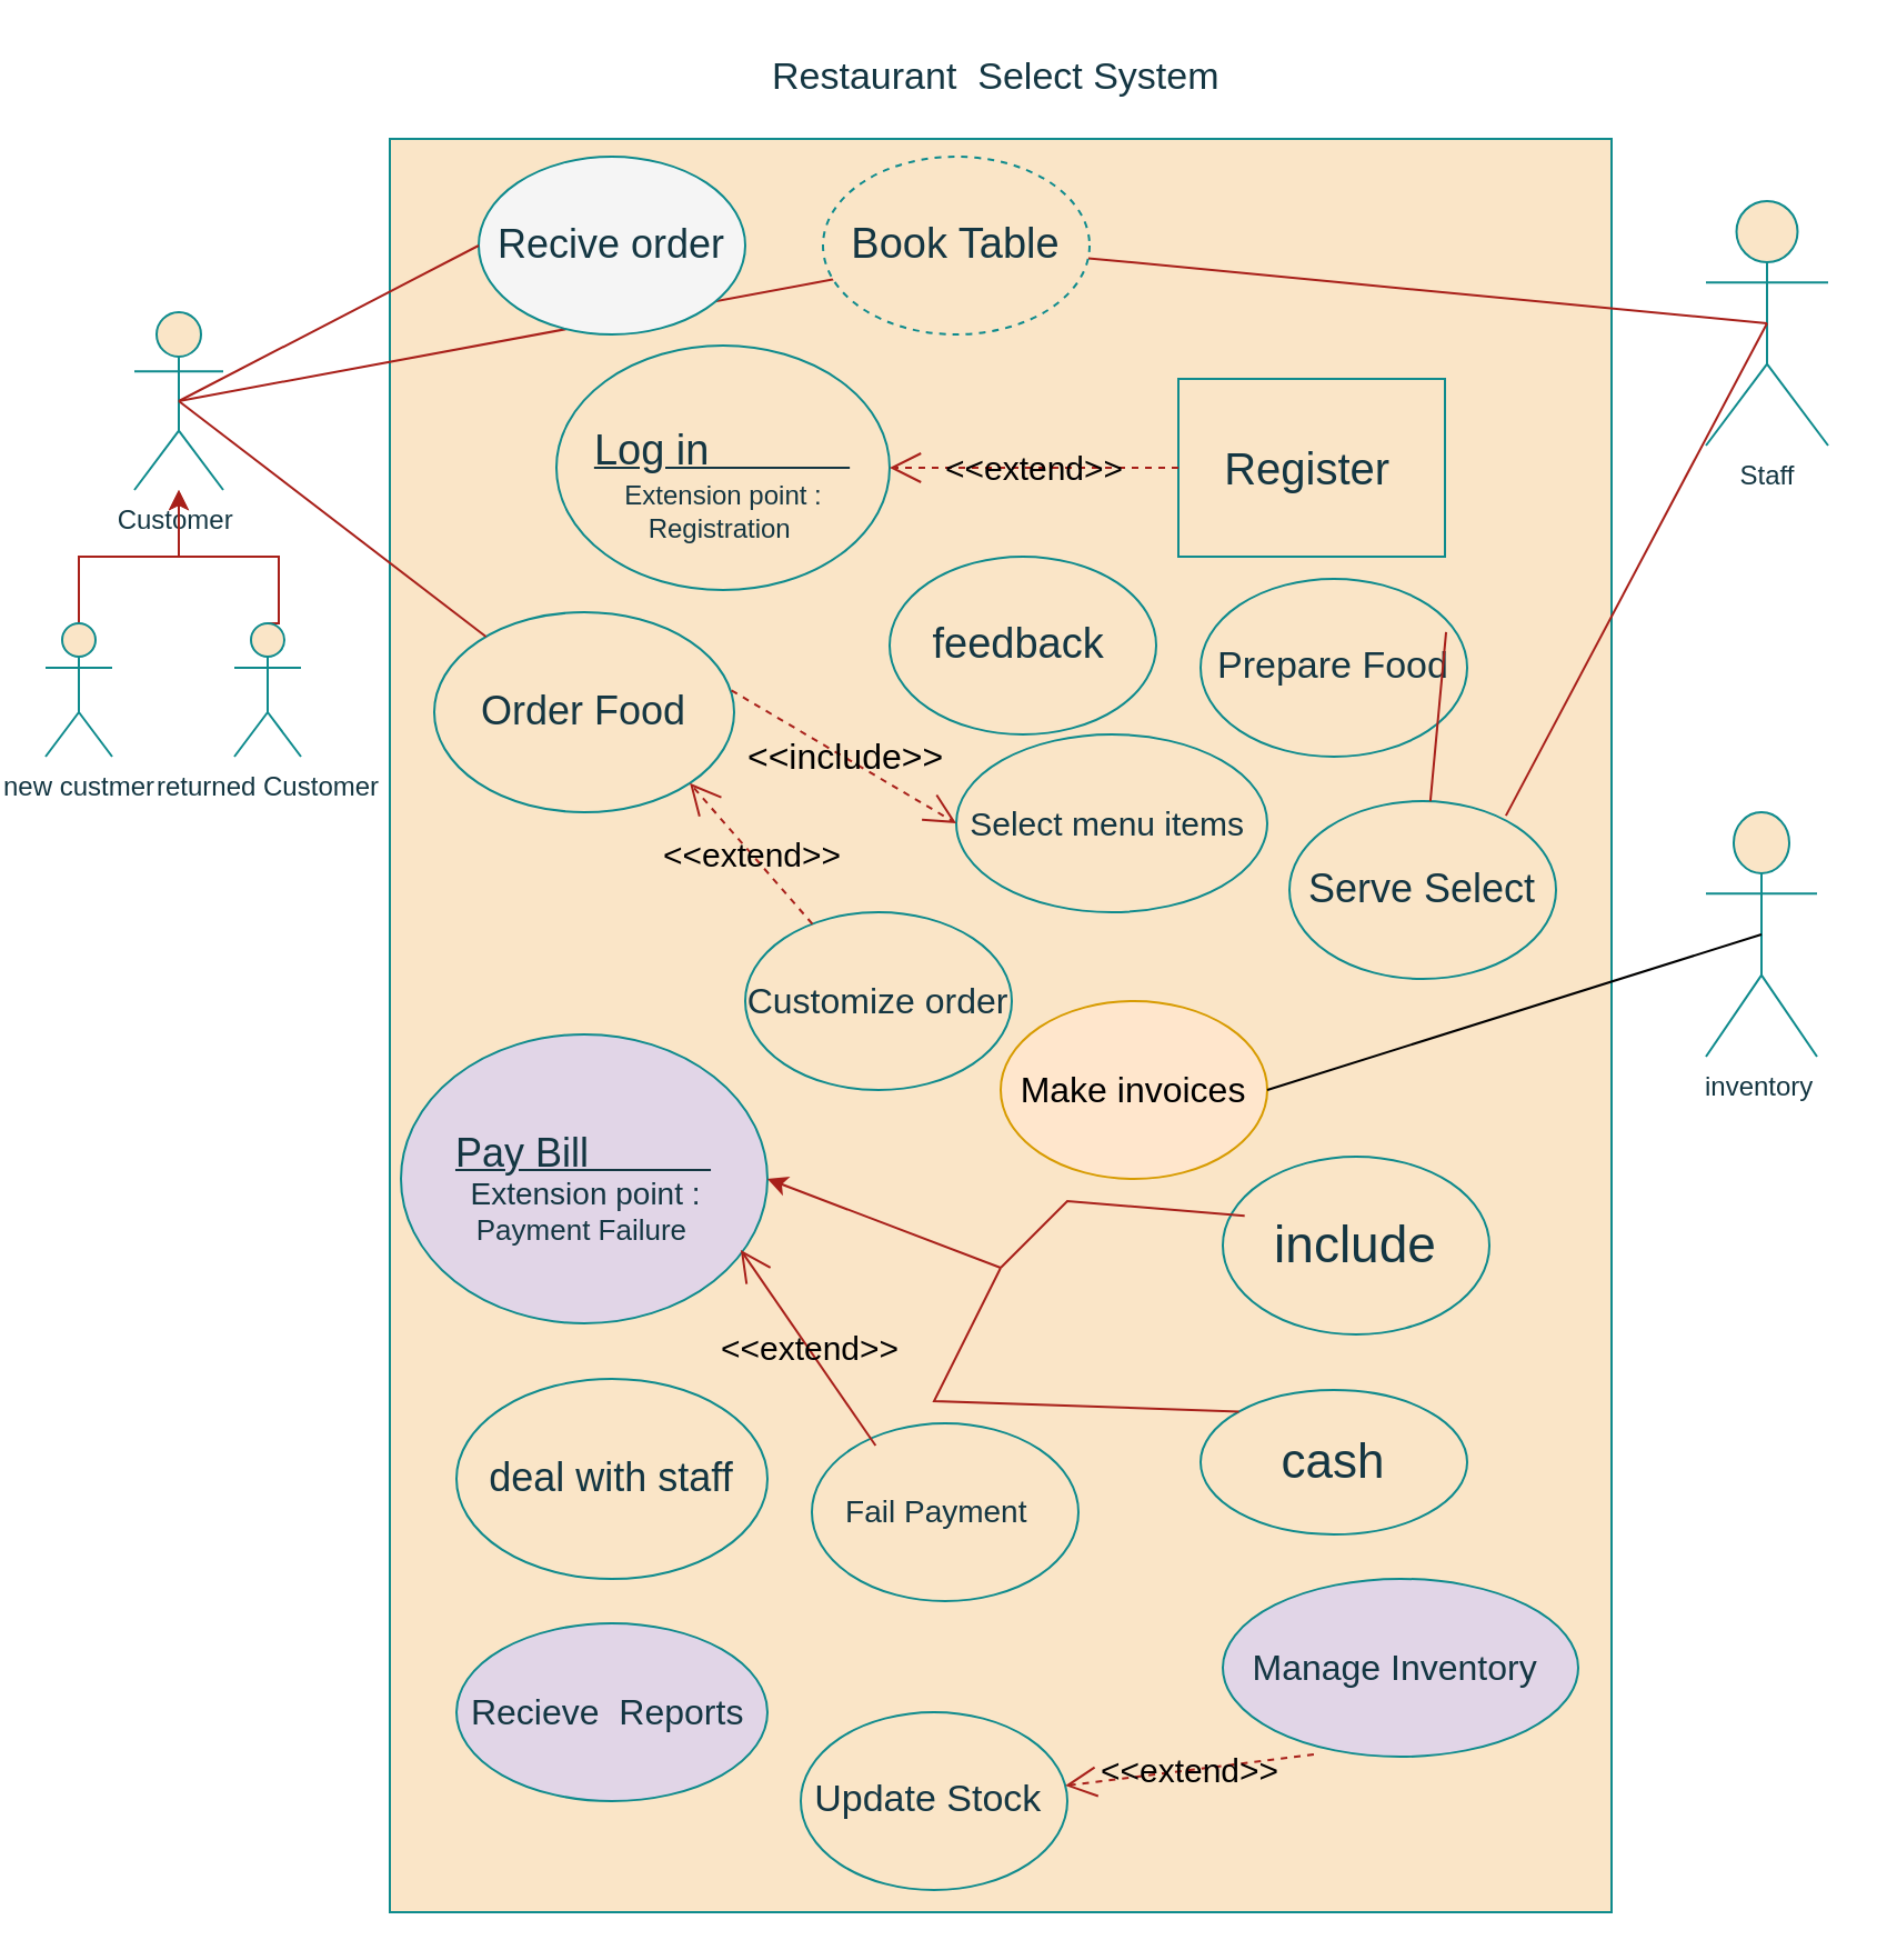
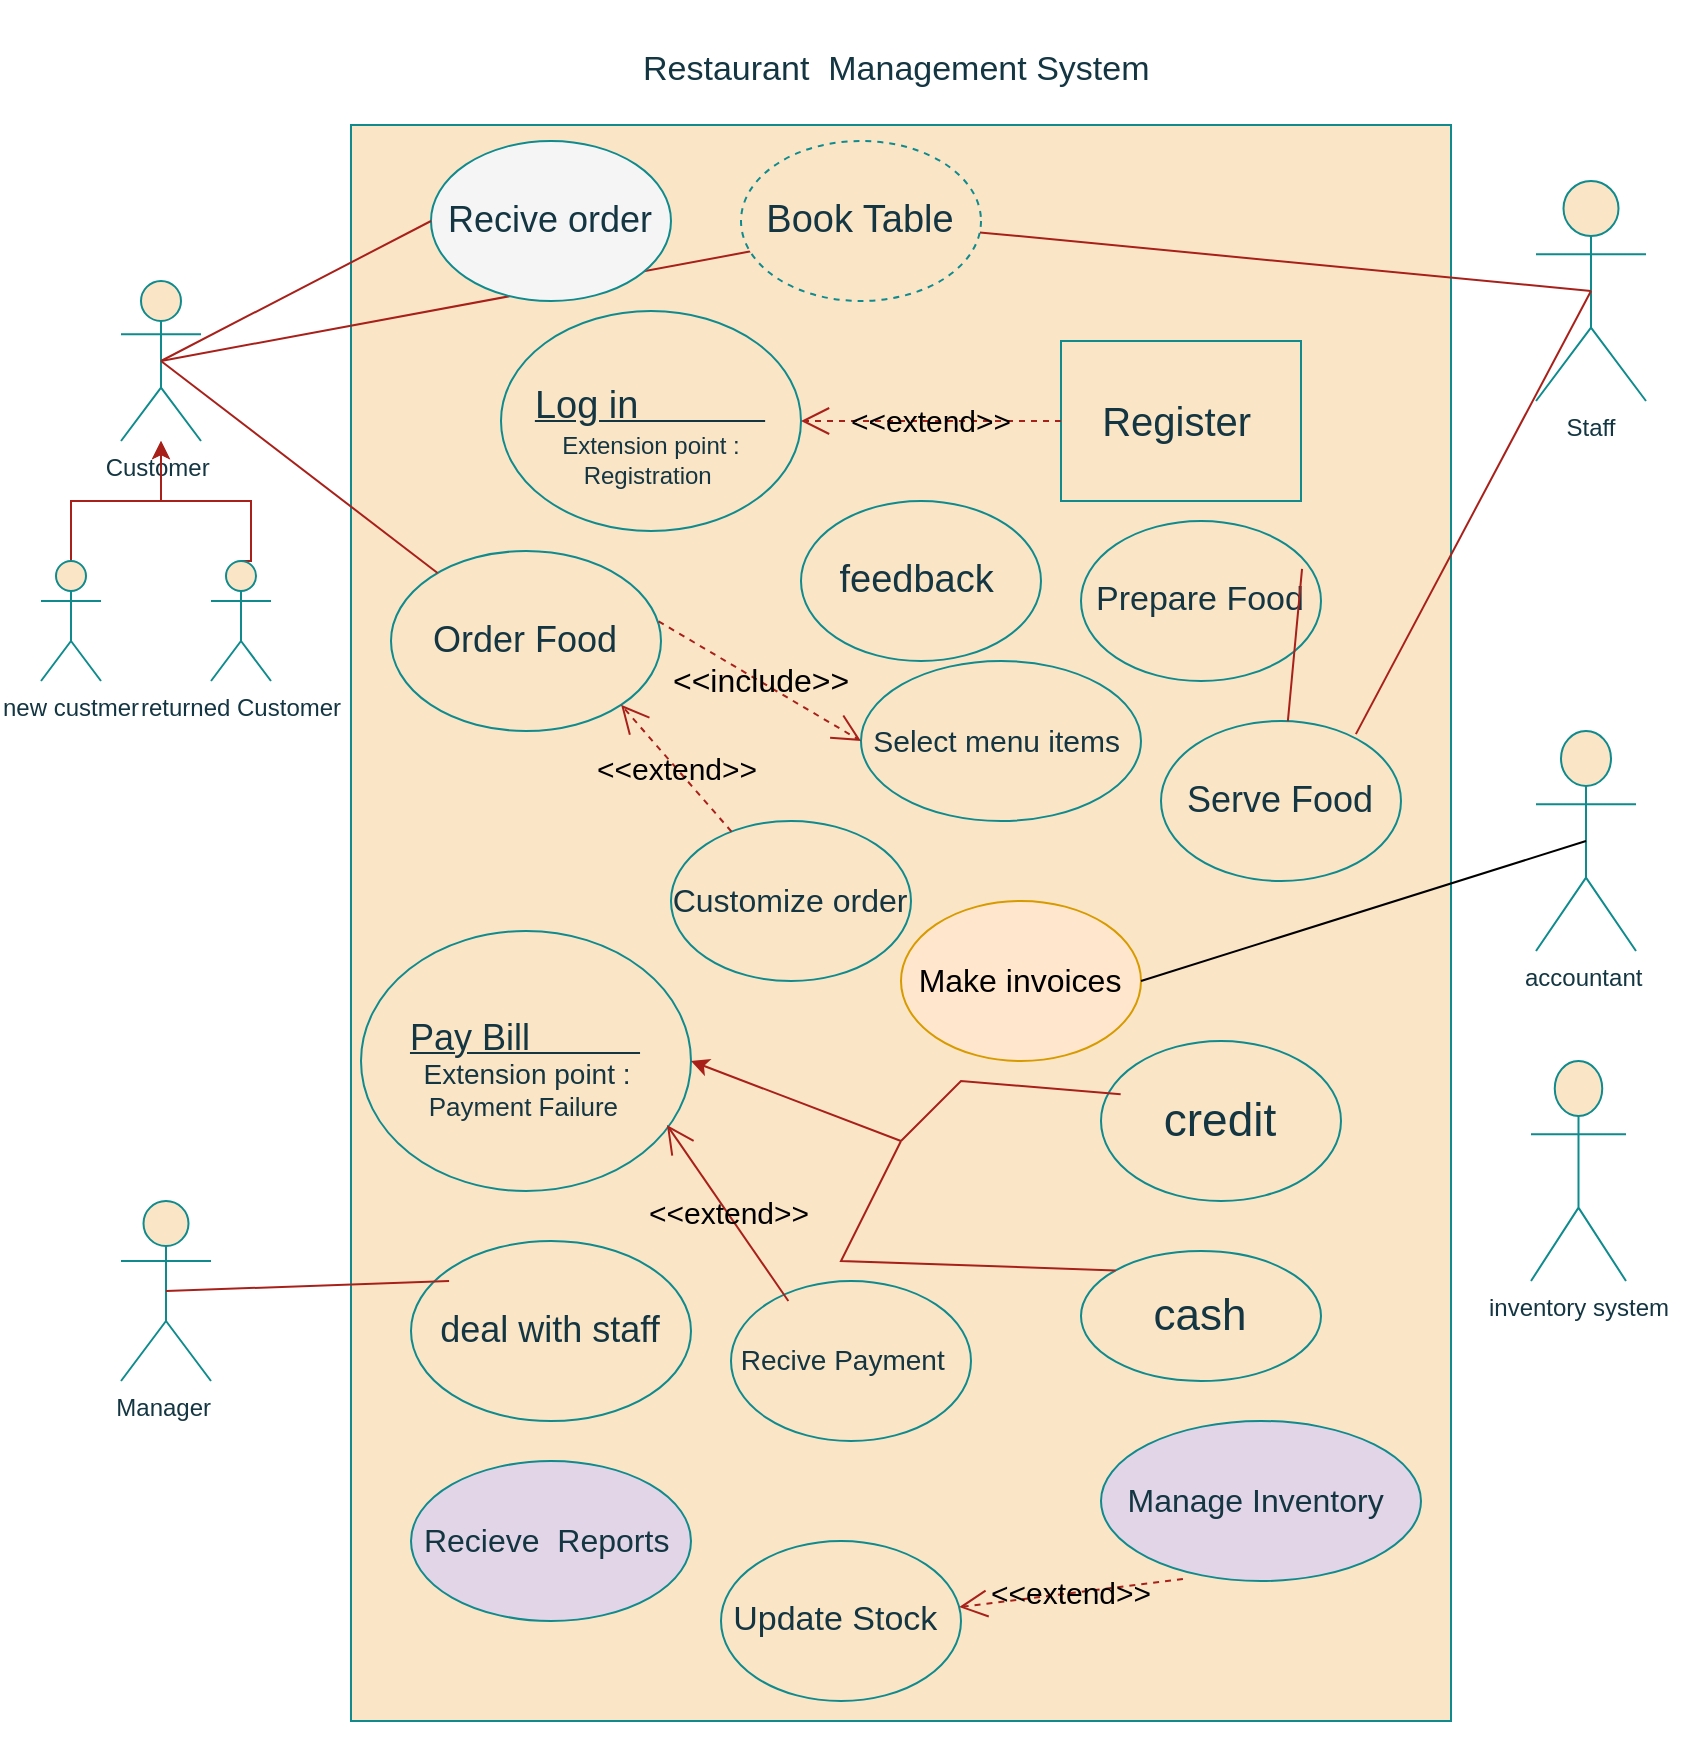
- <mxCell id="13" value="Restaurant&amp;nbsp; Select System&amp;nbsp;" style="text;html=1;align=center;verticalAlign=middle;resizable=0;points=[];autosize=1;strokeColor=none;fillColor=none;fontSize=17;labelBackgroundColor=none;fontColor=#143642;" parent="1" vertex="1"><mxGeometry x="310" y="20" width="280" height="30" as="geometry" /></mxCell>
+ <mxCell id="13" value="Restaurant&amp;nbsp; Management System&amp;nbsp;" style="text;html=1;align=center;verticalAlign=middle;resizable=0;points=[];autosize=1;strokeColor=none;fillColor=none;fontSize=17;labelBackgroundColor=none;fontColor=#143642;" parent="1" vertex="1"><mxGeometry x="310" y="20" width="280" height="30" as="geometry" /></mxCell>
- <mxCell id="23" value="&lt;font style=&quot;font-size: 18px;&quot;&gt;Serve Select&lt;/font&gt;" style="ellipse;whiteSpace=wrap;html=1;labelBackgroundColor=none;fillColor=#FAE5C7;strokeColor=#0F8B8D;fontColor=#143642;" parent="1" vertex="1"><mxGeometry x="580" y="360" width="120" height="80" as="geometry" /></mxCell>
+ <mxCell id="23" value="&lt;font style=&quot;font-size: 18px;&quot;&gt;Serve Food&lt;/font&gt;" style="ellipse;whiteSpace=wrap;html=1;labelBackgroundColor=none;fillColor=#FAE5C7;strokeColor=#0F8B8D;fontColor=#143642;" parent="1" vertex="1"><mxGeometry x="580" y="360" width="120" height="80" as="geometry" /></mxCell>
- <mxCell id="11" value="inventory&amp;nbsp;" style="shape=umlActor;verticalLabelPosition=bottom;verticalAlign=top;html=1;outlineConnect=0;labelBackgroundColor=none;fillColor=#FAE5C7;strokeColor=#0F8B8D;fontColor=#143642;" parent="1" vertex="1"><mxGeometry x="767.5" y="365" width="50" height="110" as="geometry" /></mxCell>
+ <mxCell id="11" value="accountant&amp;nbsp;" style="shape=umlActor;verticalLabelPosition=bottom;verticalAlign=top;html=1;outlineConnect=0;labelBackgroundColor=none;fillColor=#FAE5C7;strokeColor=#0F8B8D;fontColor=#143642;" parent="1" vertex="1"><mxGeometry x="767.5" y="365" width="50" height="110" as="geometry" /></mxCell>
- <mxCell id="15" value="&lt;font style=&quot;font-size: 18px;&quot;&gt;&lt;u&gt;Pay Bill&amp;nbsp; &amp;nbsp; &amp;nbsp; &amp;nbsp; &amp;nbsp; &amp;nbsp;&lt;/u&gt;&lt;/font&gt;&lt;div&gt;&lt;font style=&quot;font-size: 18px;&quot;&gt;&lt;u&gt;&lt;br&gt;&lt;/u&gt;&lt;/font&gt;&lt;/div&gt;" style="ellipse;whiteSpace=wrap;html=1;labelBackgroundColor=none;fillColor=#e1d5e7;strokeColor=#0F8B8D;fontColor=#143642;" parent="1" vertex="1"><mxGeometry x="180" y="465" width="165" height="130" as="geometry" /></mxCell>
+ <mxCell id="15" value="&lt;font style=&quot;font-size: 18px;&quot;&gt;&lt;u&gt;Pay Bill&amp;nbsp; &amp;nbsp; &amp;nbsp; &amp;nbsp; &amp;nbsp; &amp;nbsp;&lt;/u&gt;&lt;/font&gt;&lt;div&gt;&lt;font style=&quot;font-size: 18px;&quot;&gt;&lt;u&gt;&lt;br&gt;&lt;/u&gt;&lt;/font&gt;&lt;/div&gt;" style="ellipse;whiteSpace=wrap;html=1;labelBackgroundColor=none;fillColor=#FAE5C7;strokeColor=#0F8B8D;fontColor=#143642;" parent="1" vertex="1"><mxGeometry x="180" y="465" width="165" height="130" as="geometry" /></mxCell>
- <mxCell id="37" value="&lt;span style=&quot;font-size: 23px;&quot;&gt;include&lt;/span&gt;" style="ellipse;whiteSpace=wrap;html=1;labelBackgroundColor=none;fillColor=#FAE5C7;strokeColor=#0F8B8D;fontColor=#143642;" parent="1" vertex="1"><mxGeometry x="550" y="520" width="120" height="80" as="geometry" /></mxCell>
+ <mxCell id="37" value="&lt;span style=&quot;font-size: 23px;&quot;&gt;credit&lt;/span&gt;" style="ellipse;whiteSpace=wrap;html=1;labelBackgroundColor=none;fillColor=#FAE5C7;strokeColor=#0F8B8D;fontColor=#143642;" parent="1" vertex="1"><mxGeometry x="550" y="520" width="120" height="80" as="geometry" /></mxCell>
+ <mxCell id="10" value="inventory system" style="shape=umlActor;verticalLabelPosition=bottom;verticalAlign=top;html=1;outlineConnect=0;labelBackgroundColor=none;fillColor=#FAE5C7;strokeColor=#0F8B8D;fontColor=#143642;" parent="1" vertex="1"><mxGeometry x="765" y="530" width="47.5" height="110" as="geometry" /></mxCell>
+ <mxCell id="36" value="" style="endArrow=none;html=1;rounded=0;entryX=0.136;entryY=0.222;entryDx=0;entryDy=0;entryPerimeter=0;exitX=0.5;exitY=0.5;exitDx=0;exitDy=0;exitPerimeter=0;labelBackgroundColor=none;strokeColor=#A8201A;fontColor=default;" parent="1" source="8" target="35" edge="1"><mxGeometry width="50" height="50" relative="1" as="geometry"><mxPoint x="83" y="650" as="sourcePoint" /><mxPoint x="130" y="600" as="targetPoint" /></mxGeometry></mxCell>
+ <mxCell id="8" value="Manager&amp;nbsp;" style="shape=umlActor;verticalLabelPosition=bottom;verticalAlign=top;html=1;outlineConnect=0;labelBackgroundColor=none;fillColor=#FAE5C7;strokeColor=#0F8B8D;fontColor=#143642;" parent="1" vertex="1"><mxGeometry x="60" y="600" width="45" height="90" as="geometry" /></mxCell>
- <mxCell id="19" value="&lt;font style=&quot;font-size: 14px;&quot;&gt;Fail Payment &lt;/font&gt;&amp;nbsp;" style="ellipse;whiteSpace=wrap;html=1;labelBackgroundColor=none;fillColor=#FAE5C7;strokeColor=#0F8B8D;fontColor=#143642;" parent="1" vertex="1"><mxGeometry x="365" y="640" width="120" height="80" as="geometry" /></mxCell>
+ <mxCell id="19" value="&lt;font style=&quot;font-size: 14px;&quot;&gt;Recive Payment &lt;/font&gt;&amp;nbsp;" style="ellipse;whiteSpace=wrap;html=1;labelBackgroundColor=none;fillColor=#FAE5C7;strokeColor=#0F8B8D;fontColor=#143642;" parent="1" vertex="1"><mxGeometry x="365" y="640" width="120" height="80" as="geometry" /></mxCell>
